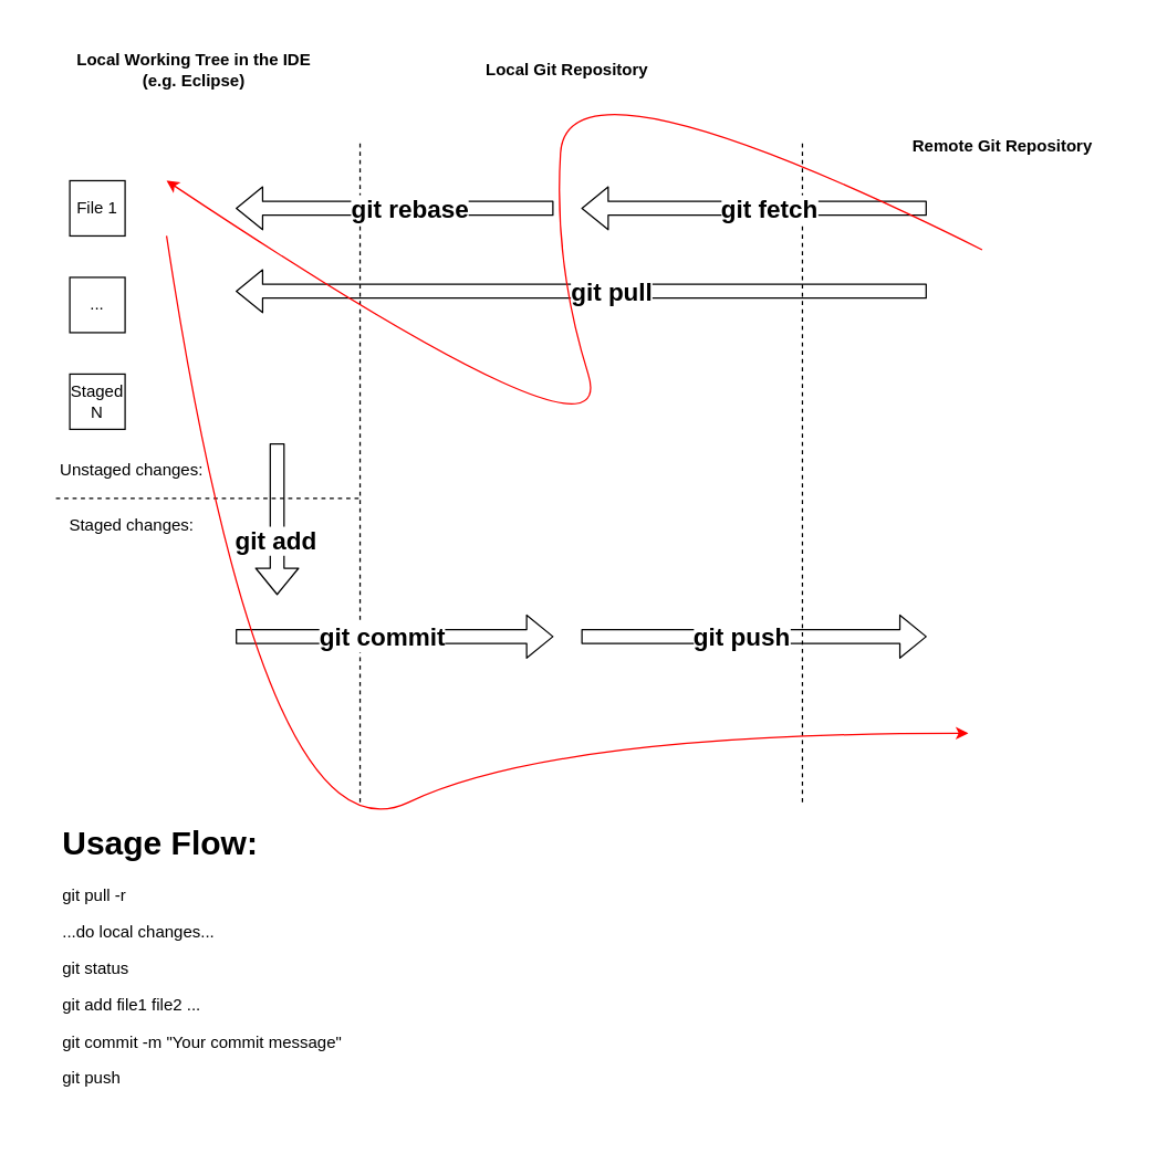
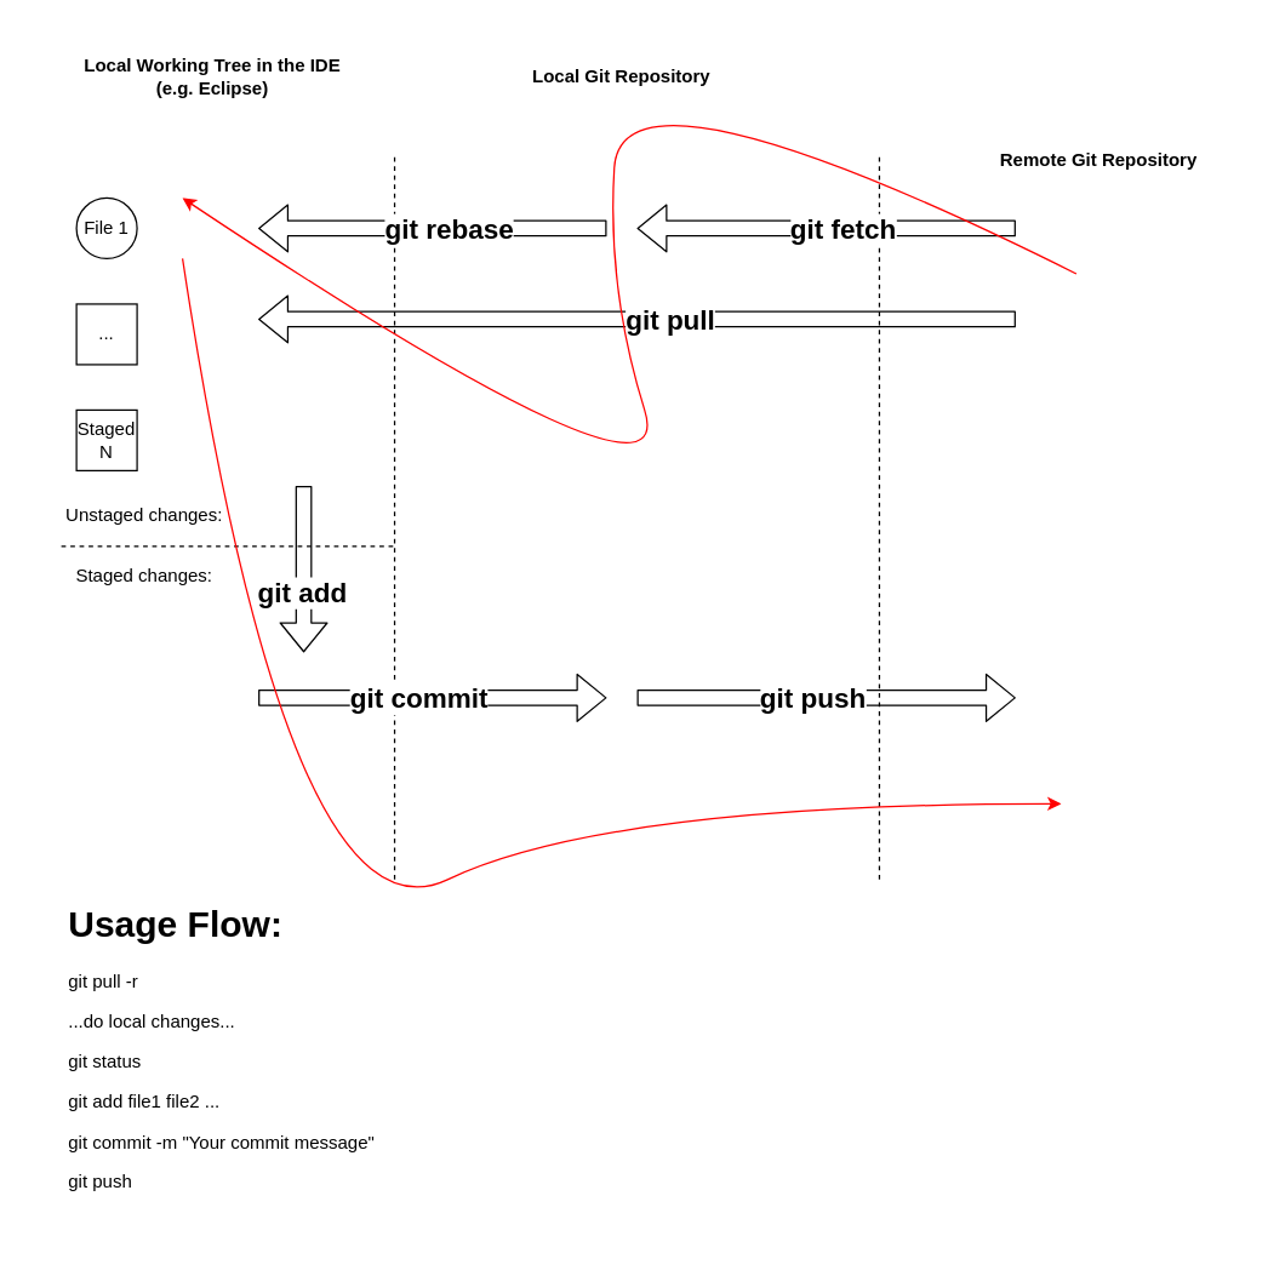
- <mxCell id="7" value="File 1" style="whiteSpace=wrap;html=1;aspect=fixed;" parent="1" vertex="1"><mxGeometry x="50" y="130" width="40" height="40" as="geometry" /></mxCell>
+ <mxCell id="7" value="File 1" style="ellipse;whiteSpace=wrap;html=1;aspect=fixed;" parent="1" vertex="1"><mxGeometry x="50" y="130" width="40" height="40" as="geometry" /></mxCell>
